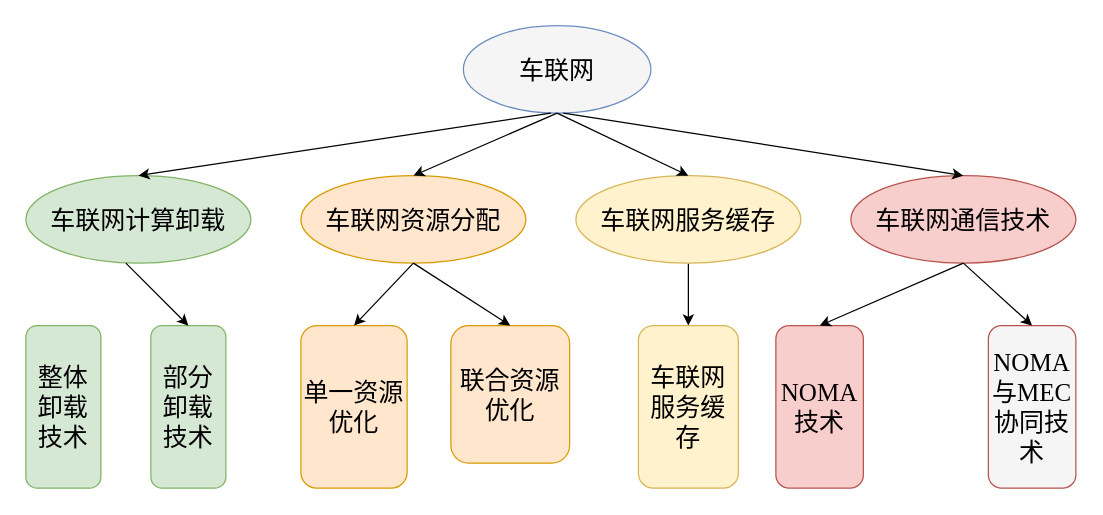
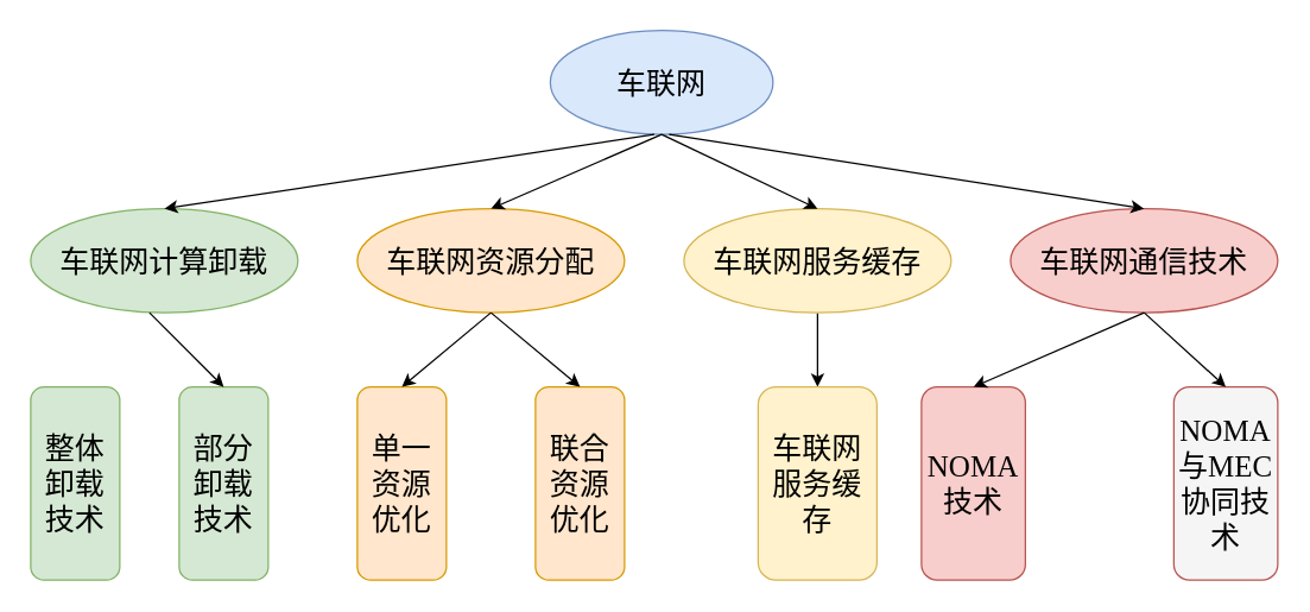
- <mxCell id="2" value="&lt;p class=&quot;MsoNormal&quot;&gt;&lt;span style=&quot;mso-spacerun:'yes';font-family:宋体;mso-ascii-font-family:'Times New Roman';&lt;br/&gt;mso-hansi-font-family:'Times New Roman';mso-bidi-font-family:'Times New Roman';&quot;&gt;&lt;font style=&quot;font-size: 20px;&quot;&gt;车联网&lt;/font&gt;&lt;/span&gt;&lt;/p&gt;" style="ellipse;whiteSpace=wrap;html=1;fillColor=#f5f5f5;strokeColor=#6c8ebf;" vertex="1" parent="1"><mxGeometry x="370" y="20" width="150" height="70" as="geometry" /></mxCell>
+ <mxCell id="2" value="&lt;p class=&quot;MsoNormal&quot;&gt;&lt;span style=&quot;mso-spacerun:'yes';font-family:宋体;mso-ascii-font-family:'Times New Roman';&lt;br/&gt;mso-hansi-font-family:'Times New Roman';mso-bidi-font-family:'Times New Roman';&quot;&gt;&lt;font style=&quot;font-size: 20px;&quot;&gt;车联网&lt;/font&gt;&lt;/span&gt;&lt;/p&gt;" style="ellipse;whiteSpace=wrap;html=1;fillColor=#dae8fc;strokeColor=#6c8ebf;" vertex="1" parent="1"><mxGeometry x="370" y="20" width="150" height="70" as="geometry" /></mxCell>
- <mxCell id="15" value="&lt;span style=&quot;font-family: 宋体; font-size: 20px;&quot;&gt;联合资源优化&lt;/span&gt;" style="rounded=1;whiteSpace=wrap;html=1;fillColor=#ffe6cc;strokeColor=#d79b00;" vertex="1" parent="1"><mxGeometry x="360" y="260" width="95" height="110" as="geometry" /></mxCell>
+ <mxCell id="15" value="&lt;span style=&quot;font-family: 宋体; font-size: 20px;&quot;&gt;联合资源优化&lt;/span&gt;" style="rounded=1;whiteSpace=wrap;html=1;fillColor=#ffe6cc;strokeColor=#d79b00;" vertex="1" parent="1"><mxGeometry x="360" y="260" width="60" height="130" as="geometry" /></mxCell>
- <mxCell id="14" value="&lt;span style=&quot;font-family: 宋体; font-size: 20px;&quot;&gt;单一资源优化&lt;/span&gt;" style="rounded=1;whiteSpace=wrap;html=1;fillColor=#ffe6cc;strokeColor=#d79b00;" vertex="1" parent="1"><mxGeometry x="240" y="260" width="85" height="130" as="geometry" /></mxCell>
+ <mxCell id="14" value="&lt;span style=&quot;font-family: 宋体; font-size: 20px;&quot;&gt;单一资源优化&lt;/span&gt;" style="rounded=1;whiteSpace=wrap;html=1;fillColor=#ffe6cc;strokeColor=#d79b00;" vertex="1" parent="1"><mxGeometry x="240" y="260" width="60" height="130" as="geometry" /></mxCell>
